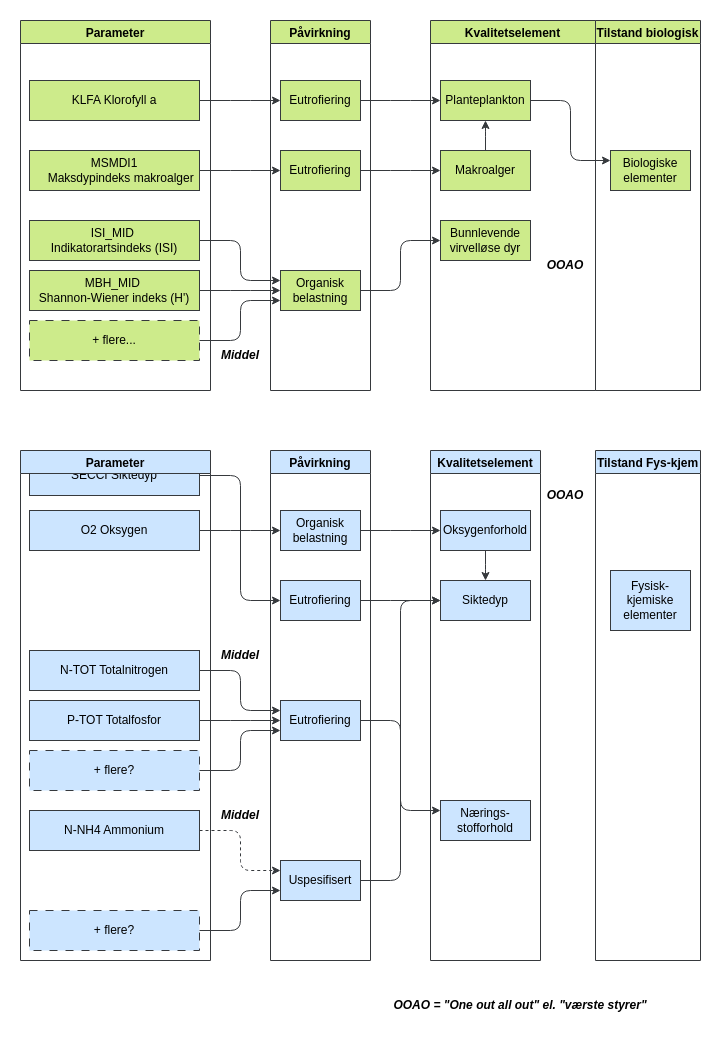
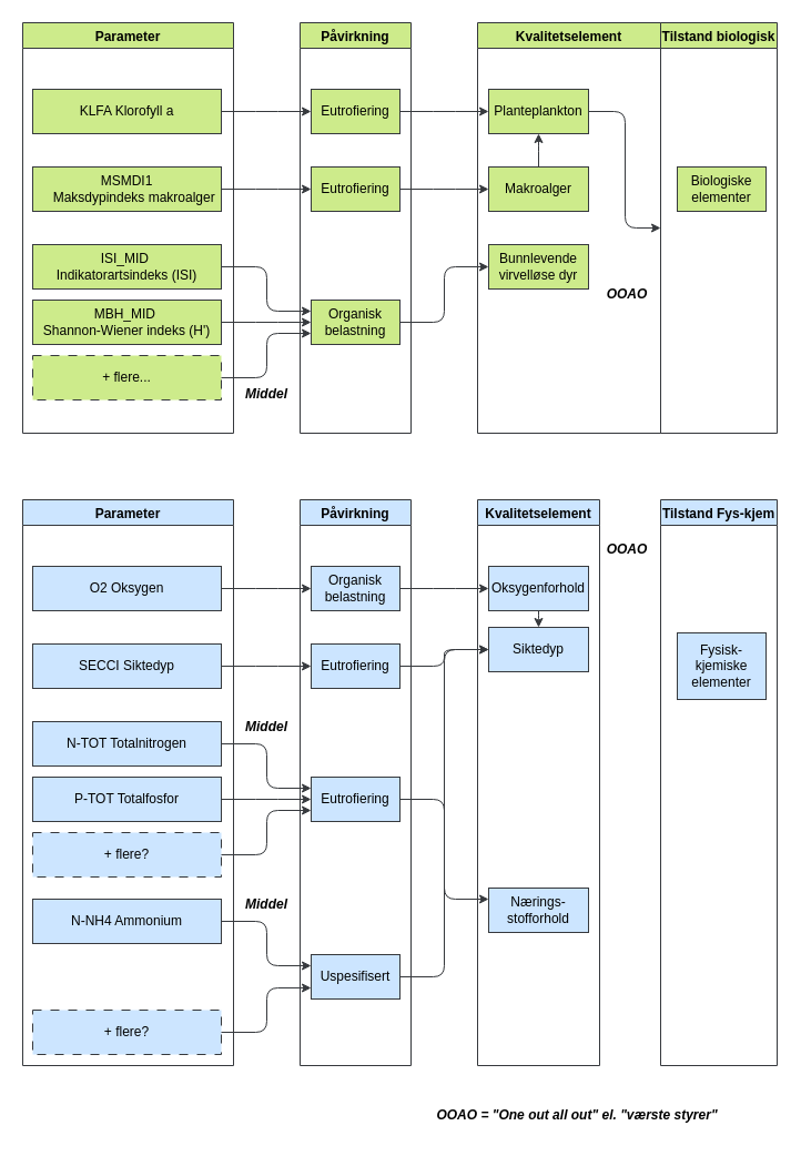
- <mxCell id="3" value="" style="edgeStyle=elbowEdgeStyle;elbow=horizontal;html=1;rounded=1;curved=0;sourcePerimeterSpacing=0;targetPerimeterSpacing=0;startSize=6;endSize=6;entryX=0;entryY=0.25;entryDx=0;entryDy=0;labelBackgroundColor=none;strokeColor=#36393d;fontColor=#000000;fillColor=#cdeb8b;" parent="1" source="2" target="4" edge="1"><mxGeometry relative="1" as="geometry" /></mxCell>
+ <mxCell id="3" value="" style="edgeStyle=elbowEdgeStyle;elbow=horizontal;html=1;rounded=1;curved=0;sourcePerimeterSpacing=0;targetPerimeterSpacing=0;startSize=6;endSize=6;labelBackgroundColor=none;strokeColor=#36393d;fontColor=#000000;fillColor=#cdeb8b;" parent="1" source="2" target="28" edge="1"><mxGeometry relative="1" as="geometry" /></mxCell>
- <mxCell id="39" value="SECCI Siktedyp" style="whiteSpace=wrap;html=1;labelBackgroundColor=none;fillColor=#cce5ff;strokeColor=#36393d;fontColor=#000000;" vertex="1" parent="1"><mxGeometry x="29" y="455" width="170" height="40" as="geometry" /></mxCell>
+ <mxCell id="39" value="SECCI Siktedyp" style="whiteSpace=wrap;html=1;labelBackgroundColor=none;fillColor=#cce5ff;strokeColor=#36393d;fontColor=#000000;" vertex="1" parent="1"><mxGeometry x="29" y="580" width="170" height="40" as="geometry" /></mxCell>
- <mxCell id="32" value="Siktedyp" style="whiteSpace=wrap;html=1;labelBackgroundColor=none;fillColor=#cce5ff;strokeColor=#36393d;fontColor=#000000;" vertex="1" parent="1"><mxGeometry x="440" y="580" width="90" height="40" as="geometry" /></mxCell>
+ <mxCell id="32" value="Siktedyp" style="whiteSpace=wrap;html=1;labelBackgroundColor=none;fillColor=#cce5ff;strokeColor=#36393d;fontColor=#000000;" vertex="1" parent="1"><mxGeometry x="440" y="565" width="90" height="40" as="geometry" /></mxCell>
- <mxCell id="52" value="" style="edgeStyle=elbowEdgeStyle;elbow=horizontal;html=1;rounded=1;curved=0;sourcePerimeterSpacing=0;targetPerimeterSpacing=0;startSize=6;endSize=6;entryX=0;entryY=0.25;entryDx=0;entryDy=0;labelBackgroundColor=none;fontColor=#000000;fillColor=#cce5ff;strokeColor=#36393d;dashed=1;" edge="1" parent="49" source="51" target="50"><mxGeometry relative="1" as="geometry"><mxPoint x="220" y="440" as="targetPoint" /></mxGeometry></mxCell>
+ <mxCell id="52" value="" style="edgeStyle=elbowEdgeStyle;elbow=horizontal;html=1;rounded=1;curved=0;sourcePerimeterSpacing=0;targetPerimeterSpacing=0;startSize=6;endSize=6;entryX=0;entryY=0.25;entryDx=0;entryDy=0;labelBackgroundColor=none;fontColor=#000000;fillColor=#cce5ff;strokeColor=#36393d;" edge="1" parent="49" source="51" target="50"><mxGeometry relative="1" as="geometry"><mxPoint x="220" y="440" as="targetPoint" /></mxGeometry></mxCell>
